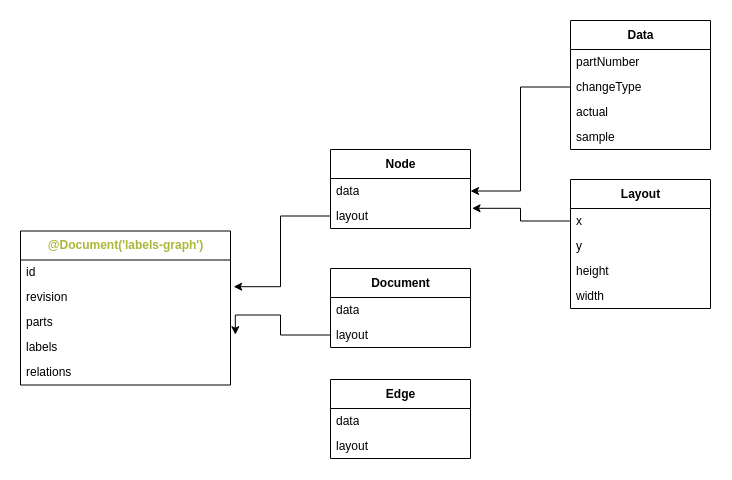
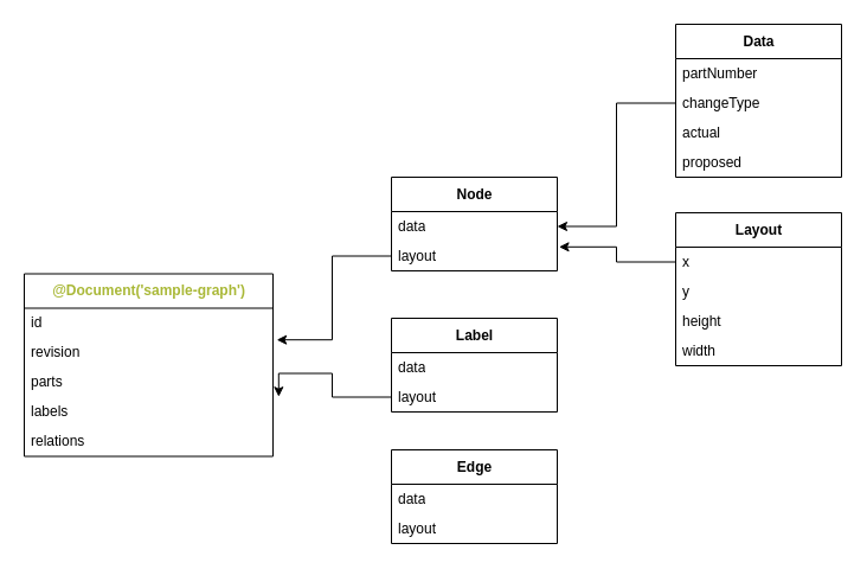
- <mxCell id="21" value="sample" style="text;html=1;strokeColor=none;fillColor=none;align=left;verticalAlign=middle;spacingLeft=4;spacingRight=4;overflow=hidden;rotatable=0;points=[[0,0.5],[1,0.5]];portConstraint=eastwest;" parent="17" vertex="1"><mxGeometry y="104" width="140" height="25" as="geometry" /></mxCell>
+ <mxCell id="21" value="proposed" style="text;html=1;strokeColor=none;fillColor=none;align=left;verticalAlign=middle;spacingLeft=4;spacingRight=4;overflow=hidden;rotatable=0;points=[[0,0.5],[1,0.5]];portConstraint=eastwest;" parent="17" vertex="1"><mxGeometry y="104" width="140" height="25" as="geometry" /></mxCell>
- <mxCell id="2" value="&lt;font color=&quot;#a9b837&quot;&gt;@Document('labels-graph')&lt;/font&gt;" style="swimlane;fontStyle=1;align=center;verticalAlign=middle;childLayout=stackLayout;horizontal=1;startSize=29;horizontalStack=0;resizeParent=1;resizeParentMax=0;resizeLast=0;collapsible=0;marginBottom=0;html=1;" parent="1" vertex="1"><mxGeometry x="20" y="230.5" width="210" height="154" as="geometry" /></mxCell>
+ <mxCell id="2" value="&lt;font color=&quot;#a9b837&quot;&gt;@Document('sample-graph')&lt;/font&gt;" style="swimlane;fontStyle=1;align=center;verticalAlign=middle;childLayout=stackLayout;horizontal=1;startSize=29;horizontalStack=0;resizeParent=1;resizeParentMax=0;resizeLast=0;collapsible=0;marginBottom=0;html=1;" parent="1" vertex="1"><mxGeometry x="20" y="230.5" width="210" height="154" as="geometry" /></mxCell>
- <mxCell id="11" value="Document" style="swimlane;fontStyle=1;align=center;verticalAlign=middle;childLayout=stackLayout;horizontal=1;startSize=29;horizontalStack=0;resizeParent=1;resizeParentMax=0;resizeLast=0;collapsible=0;marginBottom=0;html=1;" parent="1" vertex="1"><mxGeometry x="330" y="268" width="140" height="79" as="geometry" /></mxCell>
+ <mxCell id="11" value="Label" style="swimlane;fontStyle=1;align=center;verticalAlign=middle;childLayout=stackLayout;horizontal=1;startSize=29;horizontalStack=0;resizeParent=1;resizeParentMax=0;resizeLast=0;collapsible=0;marginBottom=0;html=1;" parent="1" vertex="1"><mxGeometry x="330" y="268" width="140" height="79" as="geometry" /></mxCell>
